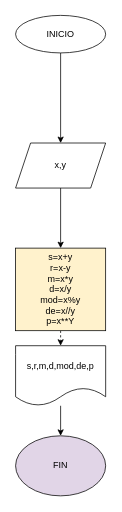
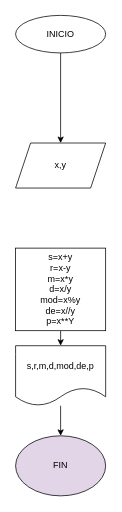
- <mxCell id="4" value="" style="edgeStyle=none;html=1;" edge="1" parent="1" source="5" target="7"><mxGeometry relative="1" as="geometry" /></mxCell>
- <mxCell id="7" value="s=x+y&lt;br&gt;r=x-y&lt;br&gt;m=x*y&lt;br&gt;d=x/y&lt;br&gt;mod=x%y&lt;br&gt;de=x//y&lt;br&gt;p=x**Y" style="whiteSpace=wrap;html=1;fillColor=#fff2cc;" vertex="1" parent="1"><mxGeometry x="20" y="330" width="120" height="110" as="geometry" /></mxCell>
+ <mxCell id="7" value="s=x+y&lt;br&gt;r=x-y&lt;br&gt;m=x*y&lt;br&gt;d=x/y&lt;br&gt;mod=x%y&lt;br&gt;de=x//y&lt;br&gt;p=x**Y" style="whiteSpace=wrap;html=1;" vertex="1" parent="1"><mxGeometry x="20" y="330" width="120" height="110" as="geometry" /></mxCell>
- <mxCell id="6" value="" style="edgeStyle=none;html=1;dashed=1;" edge="1" parent="1" source="7" target="9"><mxGeometry relative="1" as="geometry" /></mxCell>
+ <mxCell id="6" value="" style="edgeStyle=none;html=1;" edge="1" parent="1" source="7" target="9"><mxGeometry relative="1" as="geometry" /></mxCell>
